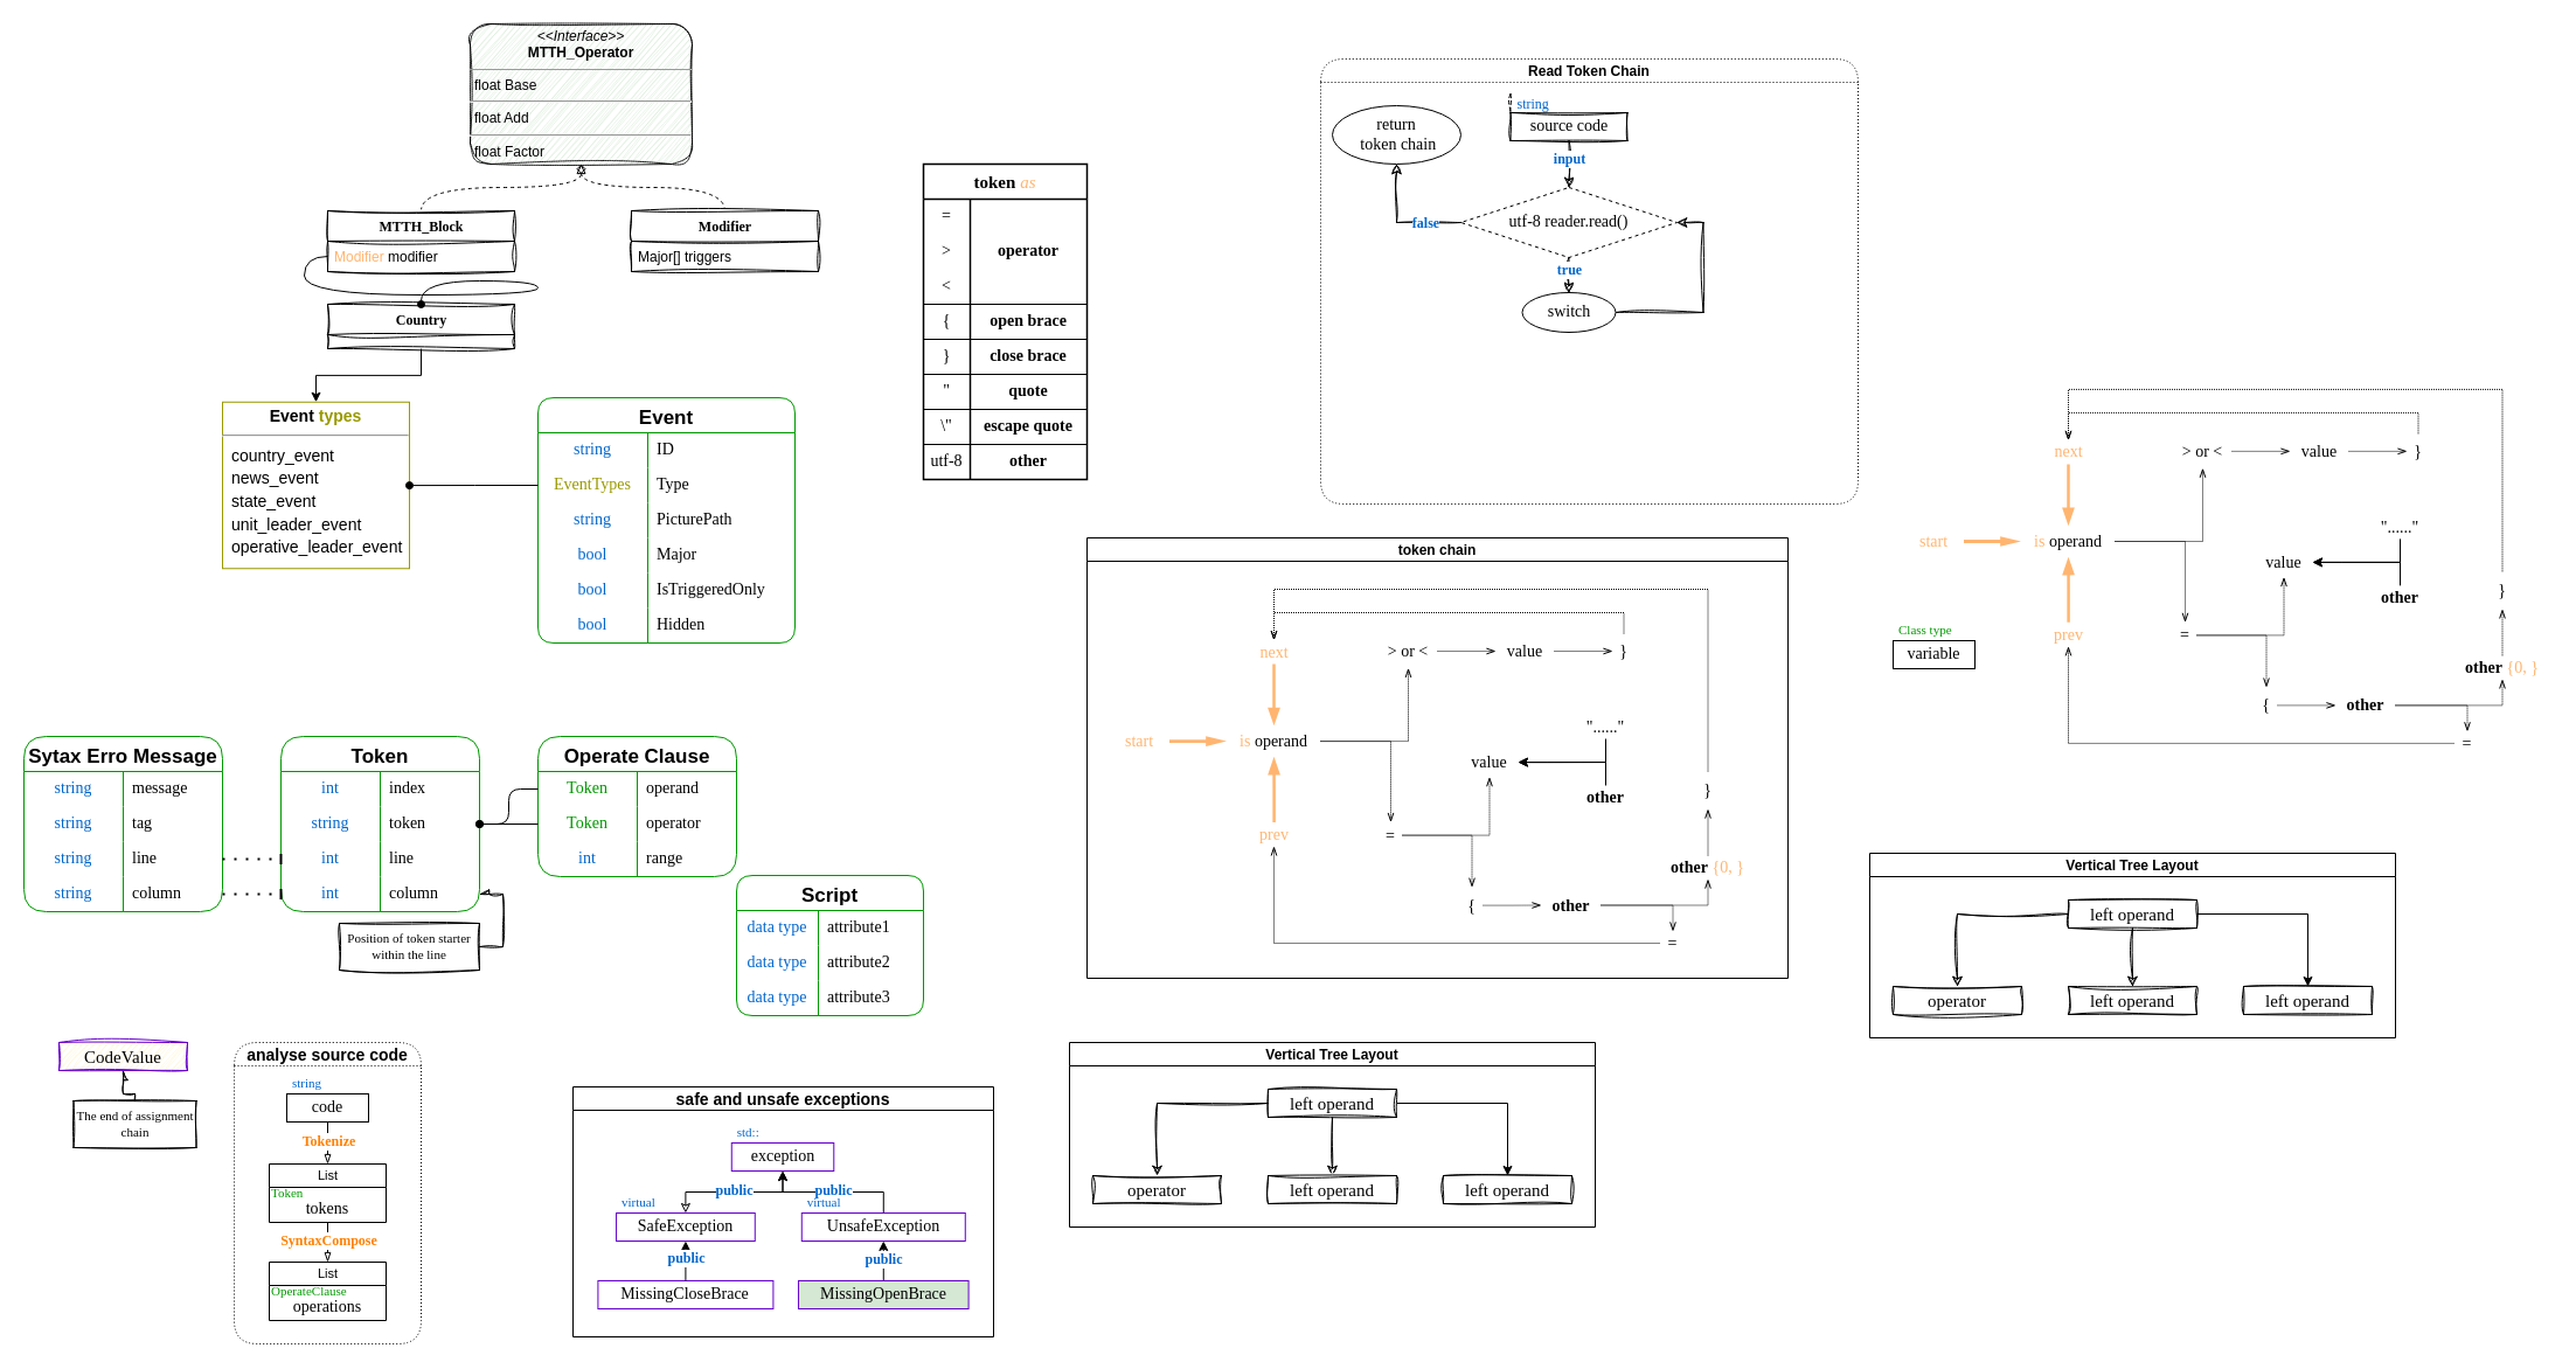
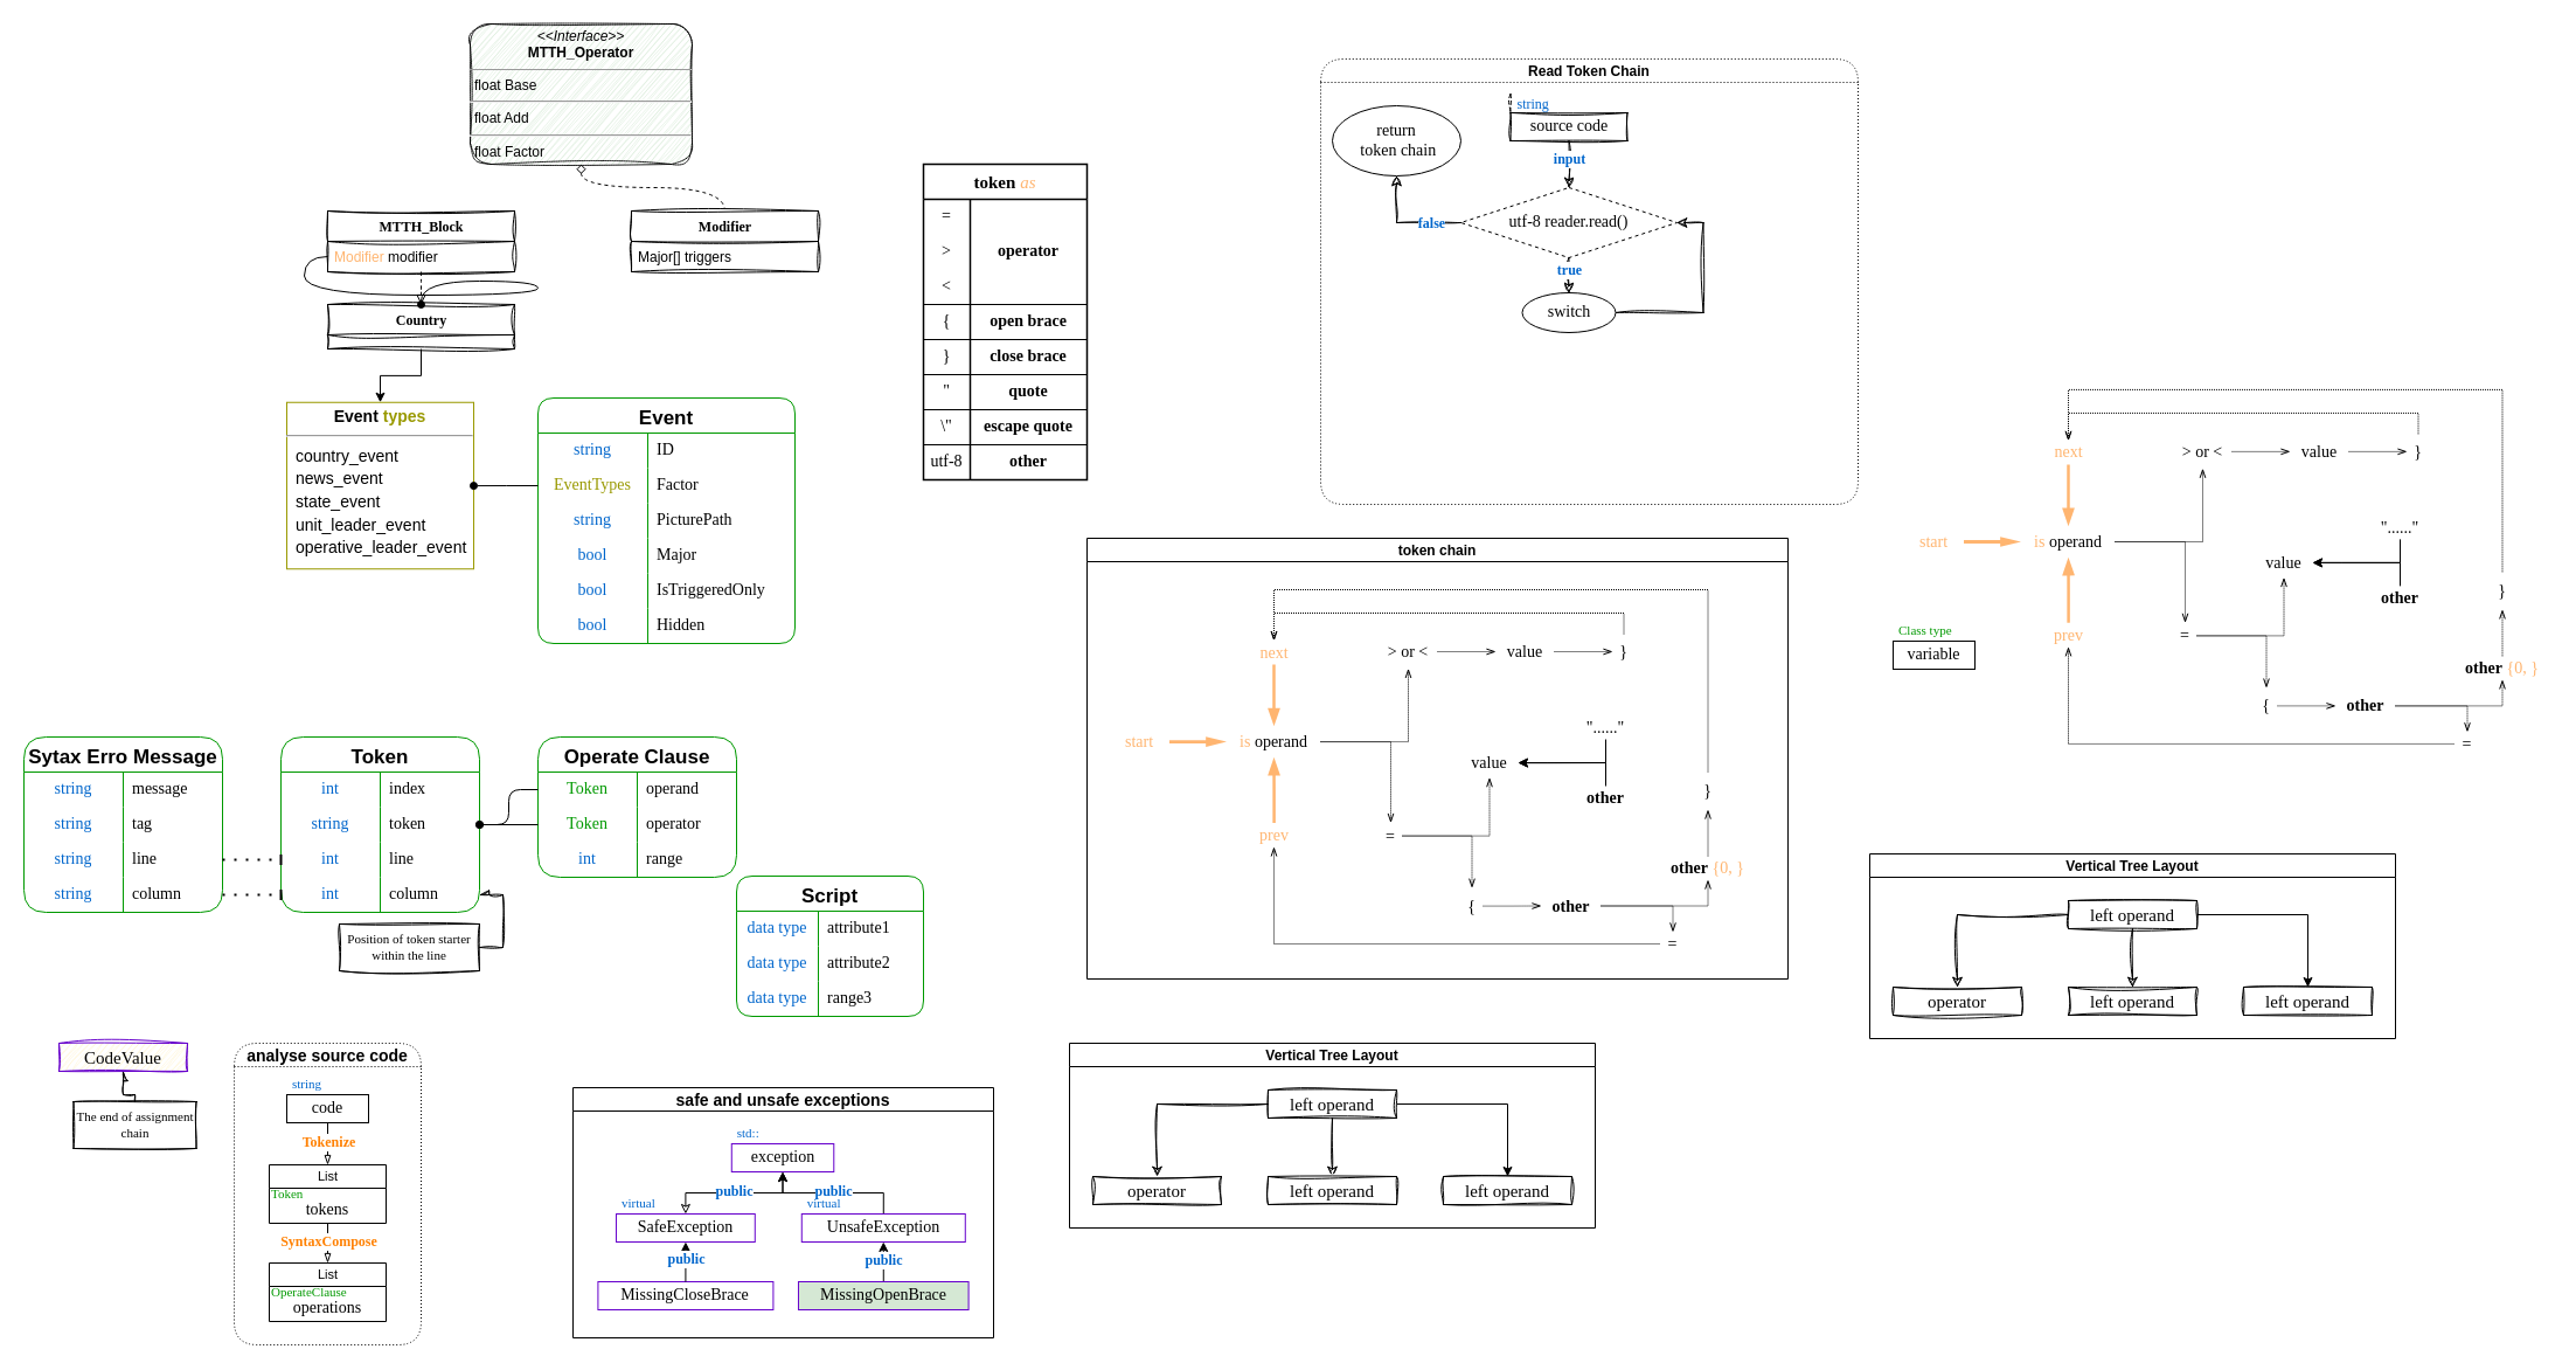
- <mxCell id="64" value="return&lt;br style=&quot;font-size: 14px;&quot;&gt;&amp;nbsp;&lt;font face=&quot;Verdana&quot; style=&quot;font-size: 14px;&quot;&gt;token chain&lt;/font&gt;" style="ellipse;whiteSpace=wrap;html=1;hachureGap=4;fontFamily=Architects Daughter;fontSource=https%3A%2F%2Ffonts.googleapis.com%2Fcss%3Ffamily%3DArchitects%2BDaughter;fontSize=14;verticalAlign=middle;" parent="54" vertex="1"><mxGeometry x="10" y="40" width="110" height="50" as="geometry" /></mxCell>
+ <mxCell id="64" value="return&lt;br style=&quot;font-size: 14px;&quot;&gt;&amp;nbsp;&lt;font face=&quot;Verdana&quot; style=&quot;font-size: 14px;&quot;&gt;token chain&lt;/font&gt;" style="ellipse;whiteSpace=wrap;html=1;hachureGap=4;fontFamily=Architects Daughter;fontSource=https%3A%2F%2Ffonts.googleapis.com%2Fcss%3Ffamily%3DArchitects%2BDaughter;fontSize=14;verticalAlign=middle;" parent="54" vertex="1"><mxGeometry x="10" y="40" width="110" height="60" as="geometry" /></mxCell>
- <mxCell id="2" style="edgeStyle=orthogonalEdgeStyle;hachureGap=4;orthogonalLoop=1;jettySize=auto;html=1;entryX=0.5;entryY=1;entryDx=0;entryDy=0;fontFamily=Architects Daughter;fontSource=https%3A%2F%2Ffonts.googleapis.com%2Fcss%3Ffamily%3DArchitects%2BDaughter;fontSize=16;curved=1;dashed=1;endArrow=block;endFill=0;labelBackgroundColor=none;fontColor=default;" parent="1" source="3" target="10" edge="1"><mxGeometry relative="1" as="geometry" /></mxCell>
+ <mxCell id="2" style="edgeStyle=orthogonalEdgeStyle;hachureGap=4;orthogonalLoop=1;jettySize=auto;html=1;fontFamily=Architects Daughter;fontSource=https%3A%2F%2Ffonts.googleapis.com%2Fcss%3Ffamily%3DArchitects%2BDaughter;fontSize=16;curved=1;dashed=1;endArrow=block;endFill=0;labelBackgroundColor=none;fontColor=default;" parent="1" source="3" target="6" edge="1"><mxGeometry relative="1" as="geometry" /></mxCell>
- <mxCell id="12" value="&lt;p style=&quot;border-color: var(--border-color); margin: 4px 0px 0px; text-align: center; font-size: 14px;&quot;&gt;&lt;b style=&quot;border-color: var(--border-color);&quot;&gt;&lt;font style=&quot;border-color: var(--border-color);&quot;&gt;&lt;font style=&quot;border-color: var(--border-color);&quot;&gt;Event&amp;nbsp;&lt;font style=&quot;border-color: var(--border-color);&quot; color=&quot;#999900&quot;&gt;types&lt;/font&gt;&lt;/font&gt;&lt;/font&gt;&lt;/b&gt;&lt;/p&gt;&lt;hr style=&quot;border-color: var(--border-color); font-size: 14px;&quot;&gt;&lt;p style=&quot;border-color: var(--border-color); margin: 0px 0px 0px 8px; line-height: 19.6px; font-size: 14px;&quot;&gt;country_event&lt;br style=&quot;border-color: var(--border-color);&quot;&gt;news_event&lt;br style=&quot;border-color: var(--border-color);&quot;&gt;&lt;span style=&quot;border-color: var(--border-color); background-color: initial;&quot;&gt;state_event&lt;/span&gt;&lt;br style=&quot;border-color: var(--border-color);&quot;&gt;&lt;span style=&quot;border-color: var(--border-color); background-color: initial;&quot;&gt;unit_leader_event&lt;/span&gt;&lt;br style=&quot;border-color: var(--border-color);&quot;&gt;&lt;span style=&quot;border-color: var(--border-color); background-color: initial;&quot;&gt;operative_leader_event&lt;/span&gt;&lt;/p&gt;" style="verticalAlign=top;align=left;overflow=fill;fontSize=12;fontFamily=Helvetica;html=1;whiteSpace=wrap;hachureGap=4;fontSource=https%3A%2F%2Ffonts.googleapis.com%2Fcss%3Ffamily%3DArchitects%2BDaughter;labelBackgroundColor=none;strokeColor=#999900;fillColor=default;" parent="1" vertex="1"><mxGeometry x="190" y="343.75" width="160" height="142.5" as="geometry" /></mxCell>
+ <mxCell id="12" value="&lt;p style=&quot;border-color: var(--border-color); margin: 4px 0px 0px; text-align: center; font-size: 14px;&quot;&gt;&lt;b style=&quot;border-color: var(--border-color);&quot;&gt;&lt;font style=&quot;border-color: var(--border-color);&quot;&gt;&lt;font style=&quot;border-color: var(--border-color);&quot;&gt;Event&amp;nbsp;&lt;font style=&quot;border-color: var(--border-color);&quot; color=&quot;#999900&quot;&gt;types&lt;/font&gt;&lt;/font&gt;&lt;/font&gt;&lt;/b&gt;&lt;/p&gt;&lt;hr style=&quot;border-color: var(--border-color); font-size: 14px;&quot;&gt;&lt;p style=&quot;border-color: var(--border-color); margin: 0px 0px 0px 8px; line-height: 19.6px; font-size: 14px;&quot;&gt;country_event&lt;br style=&quot;border-color: var(--border-color);&quot;&gt;news_event&lt;br style=&quot;border-color: var(--border-color);&quot;&gt;&lt;span style=&quot;border-color: var(--border-color); background-color: initial;&quot;&gt;state_event&lt;/span&gt;&lt;br style=&quot;border-color: var(--border-color);&quot;&gt;&lt;span style=&quot;border-color: var(--border-color); background-color: initial;&quot;&gt;unit_leader_event&lt;/span&gt;&lt;br style=&quot;border-color: var(--border-color);&quot;&gt;&lt;span style=&quot;border-color: var(--border-color); background-color: initial;&quot;&gt;operative_leader_event&lt;/span&gt;&lt;/p&gt;" style="verticalAlign=top;align=left;overflow=fill;fontSize=12;fontFamily=Helvetica;html=1;whiteSpace=wrap;hachureGap=4;fontSource=https%3A%2F%2Ffonts.googleapis.com%2Fcss%3Ffamily%3DArchitects%2BDaughter;labelBackgroundColor=none;strokeColor=#999900;fillColor=default;" parent="1" vertex="1"><mxGeometry x="245" y="343.75" width="160" height="142.5" as="geometry" /></mxCell>
- <mxCell id="19" value="Type" style="shape=partialRectangle;html=1;whiteSpace=wrap;connectable=0;fillColor=none;top=0;left=0;bottom=0;right=0;align=left;spacingLeft=6;overflow=hidden;strokeColor=inherit;fontSize=14;sketch=1;hachureGap=4;jiggle=2;curveFitting=1;fontFamily=Verdana;" parent="17" vertex="1"><mxGeometry x="94" width="126" height="30" as="geometry"><mxRectangle width="126" height="30" as="alternateBounds" /></mxGeometry></mxCell>
+ <mxCell id="19" value="Factor" style="shape=partialRectangle;html=1;whiteSpace=wrap;connectable=0;fillColor=none;top=0;left=0;bottom=0;right=0;align=left;spacingLeft=6;overflow=hidden;strokeColor=inherit;fontSize=14;sketch=1;hachureGap=4;jiggle=2;curveFitting=1;fontFamily=Verdana;" parent="17" vertex="1"><mxGeometry x="94" width="126" height="30" as="geometry"><mxRectangle width="126" height="30" as="alternateBounds" /></mxGeometry></mxCell>
- <mxCell id="42" value="attribute3" style="shape=partialRectangle;html=1;whiteSpace=wrap;connectable=0;fillColor=none;top=0;left=0;bottom=0;right=0;align=left;spacingLeft=6;overflow=hidden;strokeColor=inherit;fontSize=14;sketch=1;hachureGap=4;jiggle=2;curveFitting=1;fontFamily=Verdana;fontSource=https%3A%2F%2Ffonts.googleapis.com%2Fcss%3Ffamily%3DArchitects%2BDaughter;" parent="40" vertex="1"><mxGeometry x="70" width="90" height="30" as="geometry"><mxRectangle width="90" height="30" as="alternateBounds" /></mxGeometry></mxCell>
+ <mxCell id="42" value="range3" style="shape=partialRectangle;html=1;whiteSpace=wrap;connectable=0;fillColor=none;top=0;left=0;bottom=0;right=0;align=left;spacingLeft=6;overflow=hidden;strokeColor=inherit;fontSize=14;sketch=1;hachureGap=4;jiggle=2;curveFitting=1;fontFamily=Verdana;fontSource=https%3A%2F%2Ffonts.googleapis.com%2Fcss%3Ffamily%3DArchitects%2BDaughter;" parent="40" vertex="1"><mxGeometry x="70" width="90" height="30" as="geometry"><mxRectangle width="90" height="30" as="alternateBounds" /></mxGeometry></mxCell>
